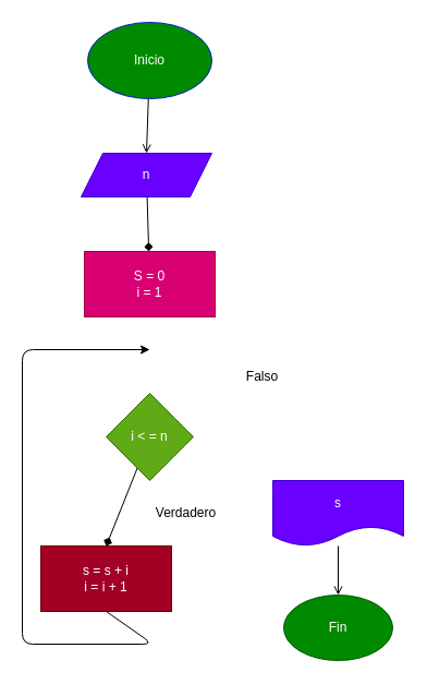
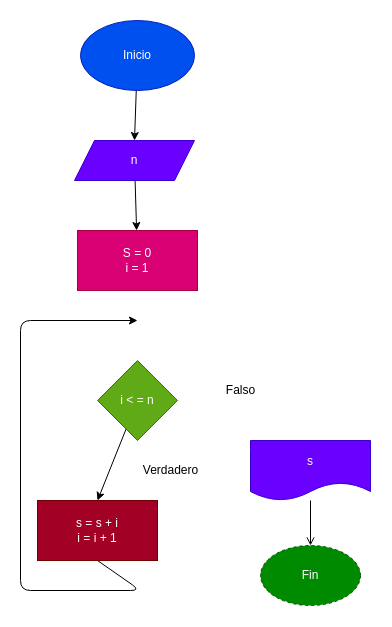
- <mxCell id="3" value="Inicio" style="ellipse;whiteSpace=wrap;html=1;fillColor=#008a00;fontColor=#ffffff;strokeColor=#001DBC;" vertex="1" parent="1"><mxGeometry x="80" y="20" width="114" height="70" as="geometry" /></mxCell>
+ <mxCell id="3" value="Inicio" style="ellipse;whiteSpace=wrap;html=1;fillColor=#0050ef;fontColor=#ffffff;strokeColor=#001DBC;" vertex="1" parent="1"><mxGeometry x="80" y="20" width="114" height="70" as="geometry" /></mxCell>
- <mxCell id="2" style="edgeStyle=none;html=1;entryX=0.5;entryY=0;entryDx=0;entryDy=0;endArrow=open;" edge="1" parent="1" source="3" target="5"><mxGeometry relative="1" as="geometry" /></mxCell>
+ <mxCell id="2" style="edgeStyle=none;html=1;entryX=0.5;entryY=0;entryDx=0;entryDy=0;" edge="1" parent="1" source="3" target="5"><mxGeometry relative="1" as="geometry" /></mxCell>
- <mxCell id="4" style="edgeStyle=none;html=1;endArrow=diamond;" edge="1" parent="1" source="5" target="6"><mxGeometry relative="1" as="geometry" /></mxCell>
+ <mxCell id="4" style="edgeStyle=none;html=1;" edge="1" parent="1" source="5" target="6"><mxGeometry relative="1" as="geometry" /></mxCell>
- <mxCell id="13" value="Falso" style="text;html=1;align=center;verticalAlign=middle;resizable=0;points=[];autosize=1;strokeColor=none;fillColor=none;" vertex="1" parent="1"><mxGeometry x="215" y="330" width="50" height="30" as="geometry" /></mxCell>
+ <mxCell id="13" value="Falso" style="text;html=1;align=center;verticalAlign=middle;resizable=0;points=[];autosize=1;strokeColor=none;fillColor=none;" vertex="1" parent="1"><mxGeometry x="215" y="375" width="50" height="30" as="geometry" /></mxCell>
- <mxCell id="7" style="edgeStyle=none;html=1;entryX=0.5;entryY=0;entryDx=0;entryDy=0;endArrow=diamond;" edge="1" parent="1" source="8" target="10"><mxGeometry relative="1" as="geometry" /></mxCell>
+ <mxCell id="7" style="edgeStyle=none;html=1;entryX=0.5;entryY=0;entryDx=0;entryDy=0;" edge="1" parent="1" source="8" target="10"><mxGeometry relative="1" as="geometry" /></mxCell>
- <mxCell id="15" value="Fin" style="ellipse;whiteSpace=wrap;html=1;fillColor=#008a00;fontColor=#ffffff;strokeColor=#005700;" vertex="1" parent="1"><mxGeometry x="260" y="545" width="100" height="60" as="geometry" /></mxCell>
+ <mxCell id="15" value="Fin" style="ellipse;whiteSpace=wrap;html=1;fillColor=#008a00;fontColor=#ffffff;strokeColor=#005700;dashed=1;" vertex="1" parent="1"><mxGeometry x="260" y="545" width="100" height="60" as="geometry" /></mxCell>
